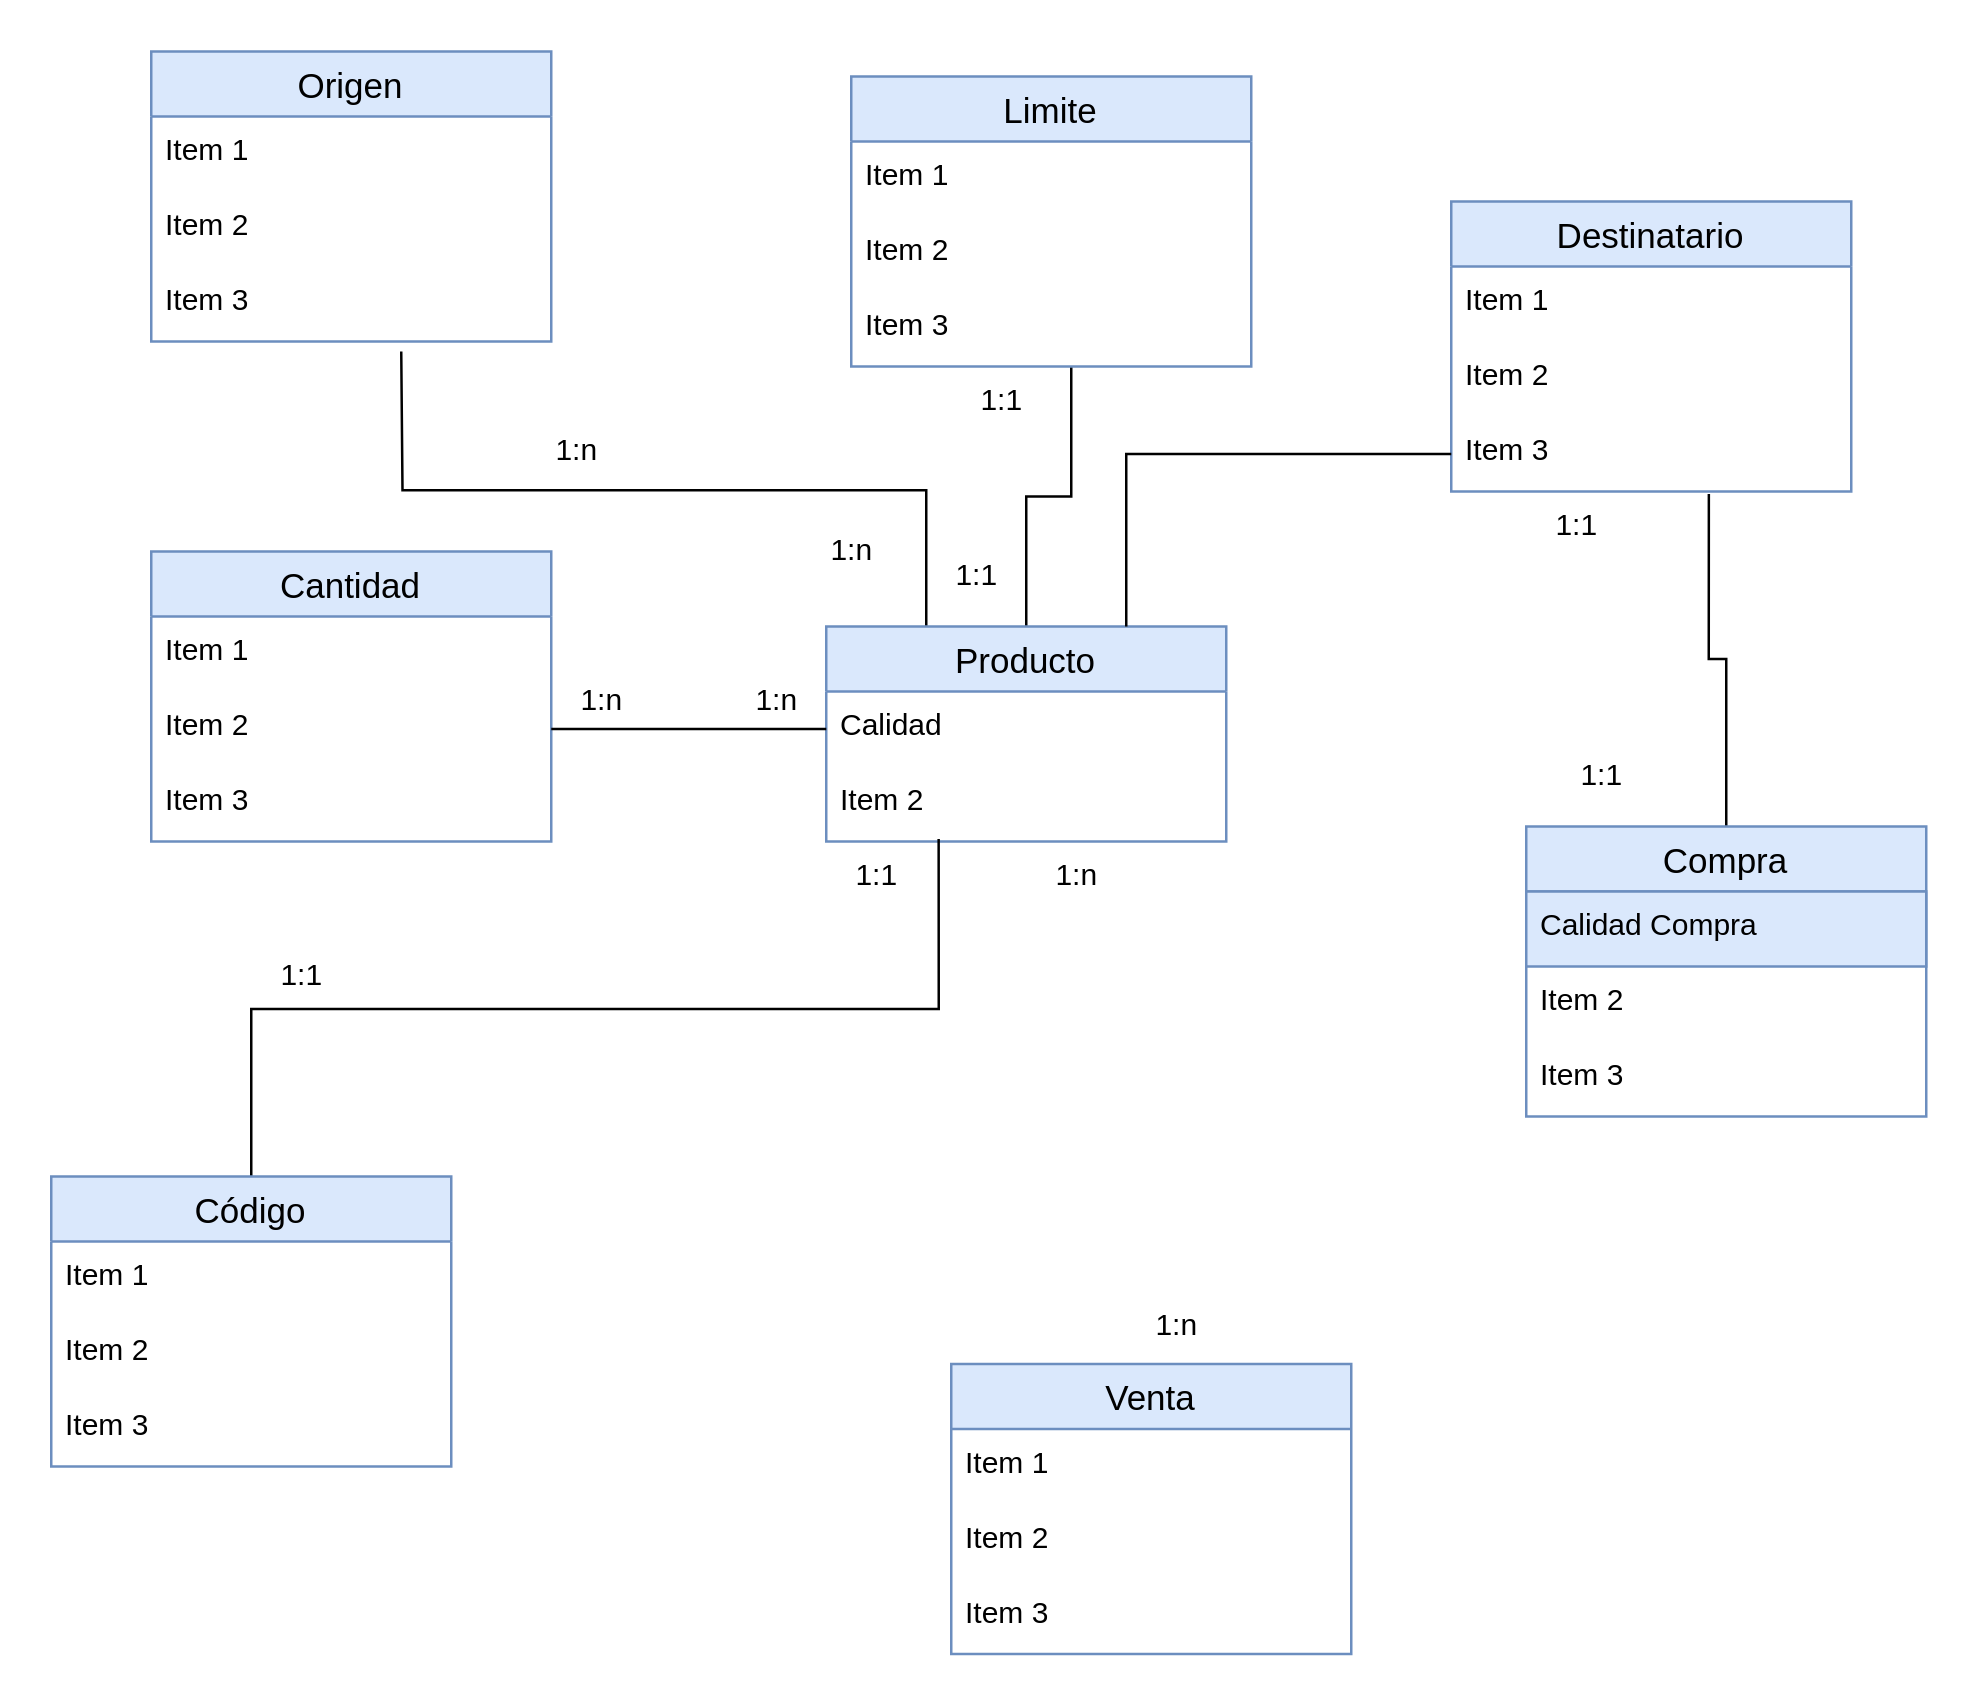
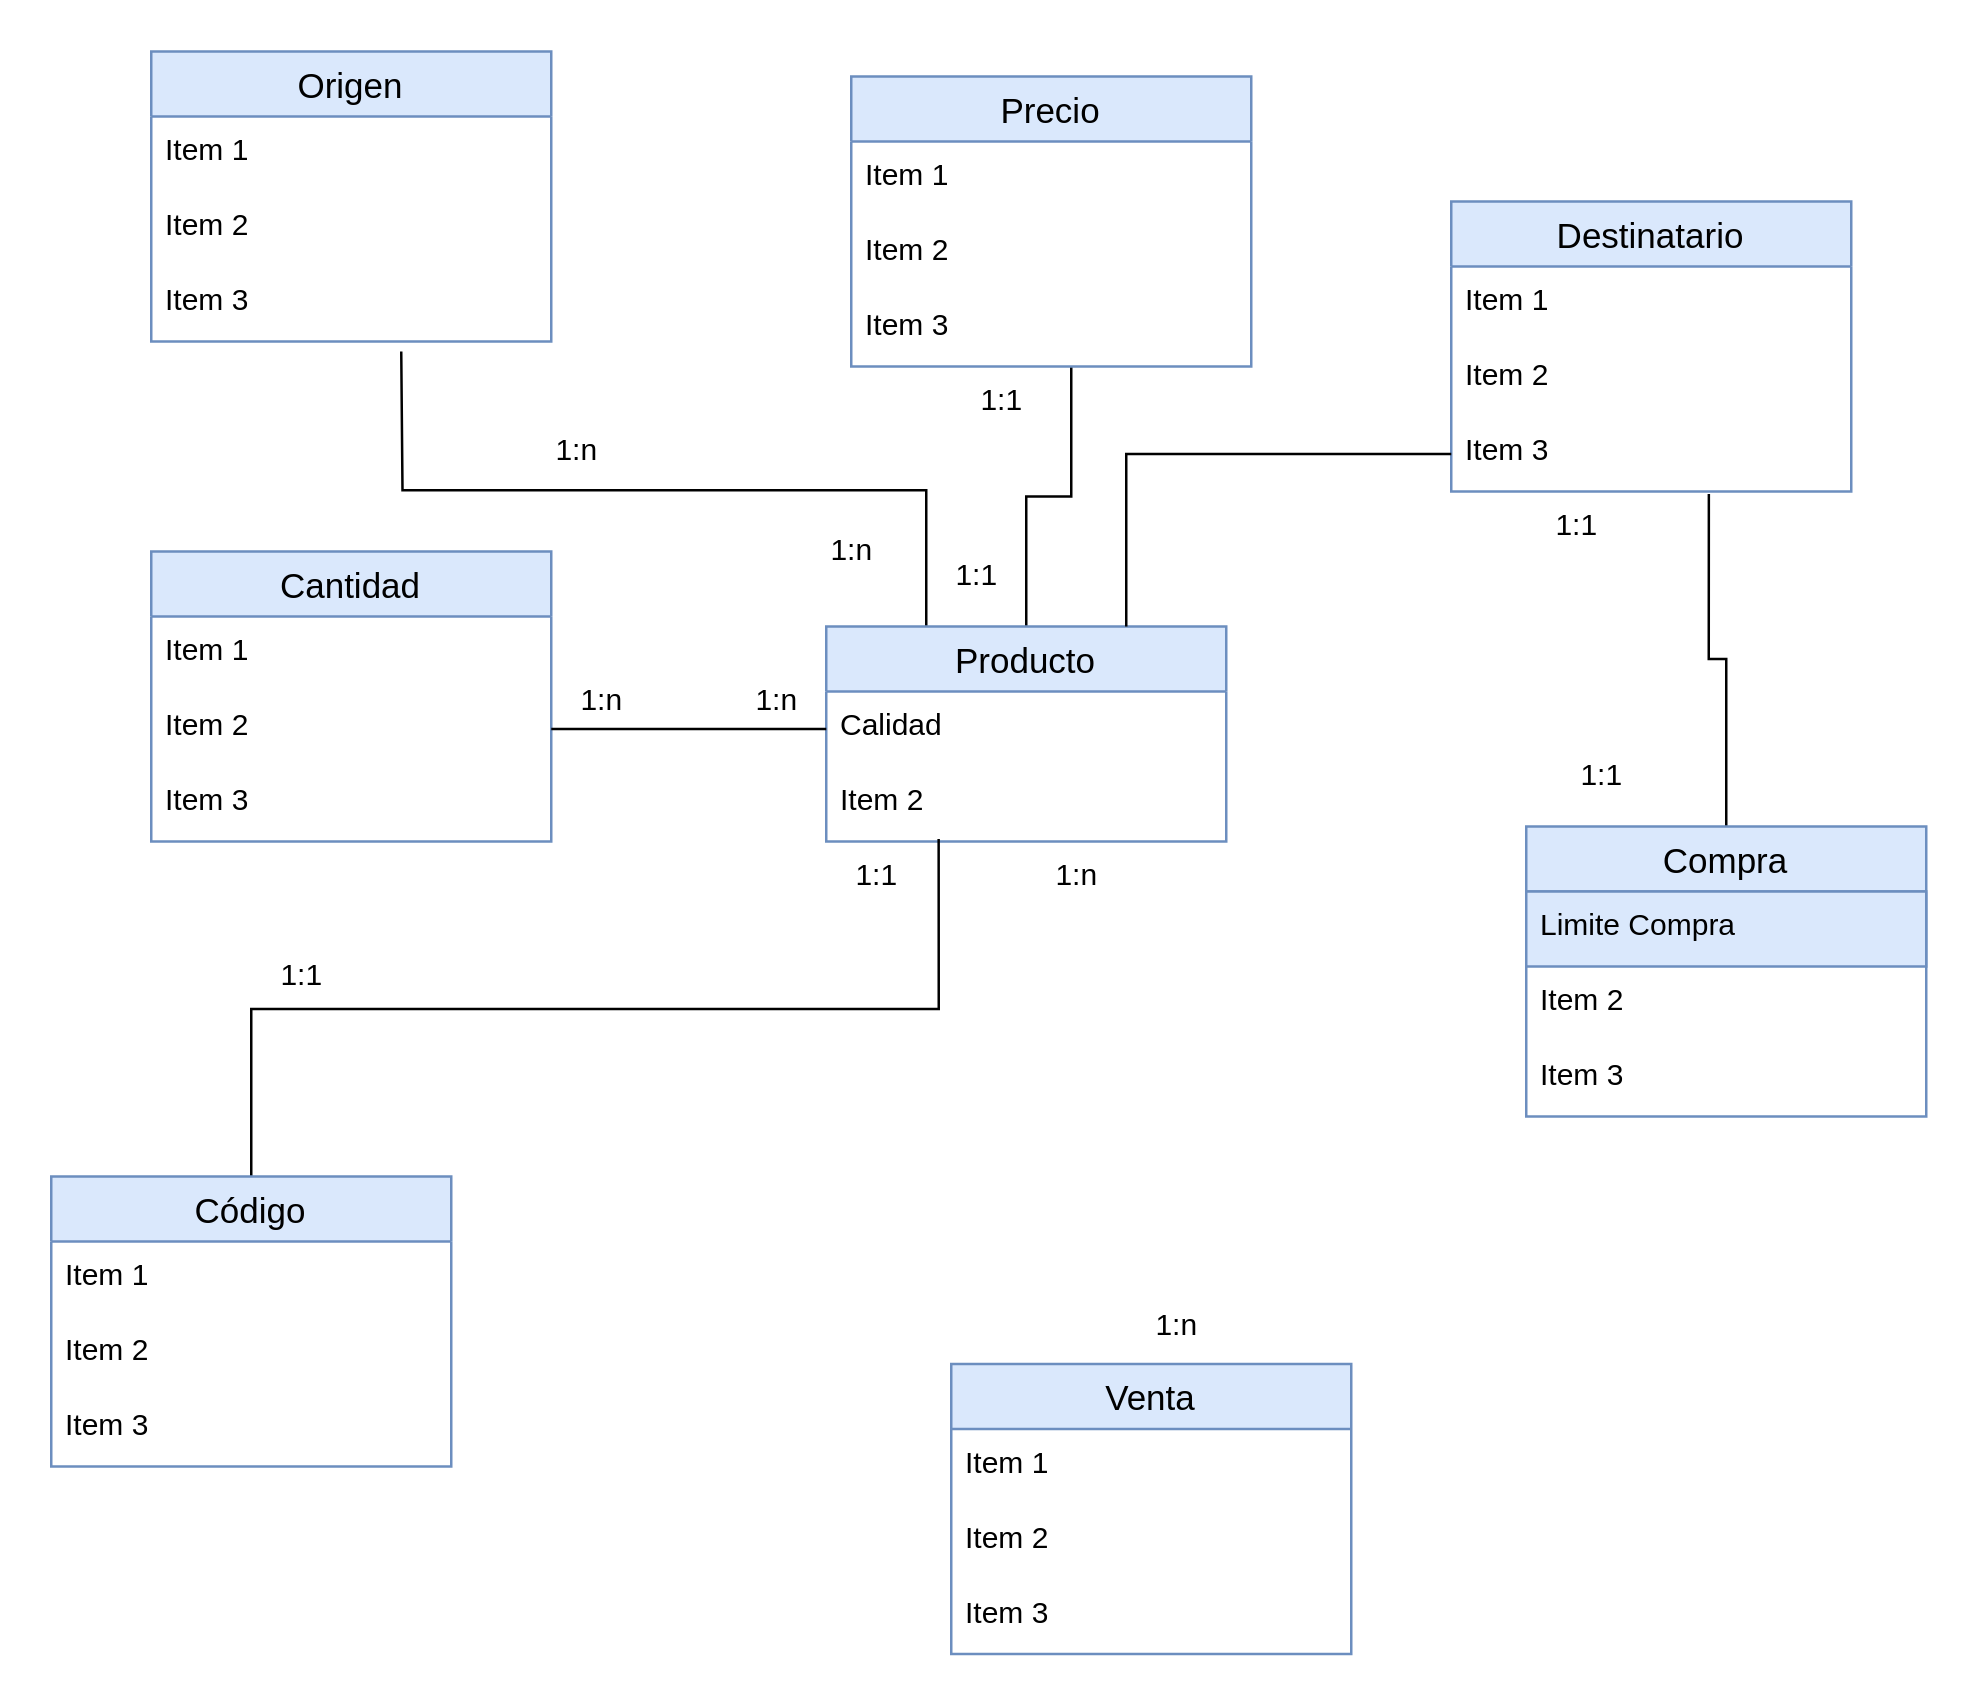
- <mxCell id="20" value="Limite" style="swimlane;fontStyle=0;childLayout=stackLayout;horizontal=1;startSize=26;horizontalStack=0;resizeParent=1;resizeParentMax=0;resizeLast=0;collapsible=1;marginBottom=0;align=center;fontSize=14;fillColor=#dae8fc;strokeColor=#6c8ebf;" vertex="1" parent="1"><mxGeometry x="340" y="30" width="160" height="116" as="geometry" /></mxCell>
+ <mxCell id="20" value="Precio" style="swimlane;fontStyle=0;childLayout=stackLayout;horizontal=1;startSize=26;horizontalStack=0;resizeParent=1;resizeParentMax=0;resizeLast=0;collapsible=1;marginBottom=0;align=center;fontSize=14;fillColor=#dae8fc;strokeColor=#6c8ebf;" vertex="1" parent="1"><mxGeometry x="340" y="30" width="160" height="116" as="geometry" /></mxCell>
- <mxCell id="9" value="Calidad Compra" style="text;strokeColor=#6c8ebf;fillColor=#dae8fc;spacingLeft=4;spacingRight=4;overflow=hidden;rotatable=0;points=[[0,0.5],[1,0.5]];portConstraint=eastwest;fontSize=12;whiteSpace=wrap;html=1;" vertex="1" parent="8"><mxGeometry y="26" width="160" height="30" as="geometry" /></mxCell>
+ <mxCell id="9" value="Limite Compra" style="text;strokeColor=#6c8ebf;fillColor=#dae8fc;spacingLeft=4;spacingRight=4;overflow=hidden;rotatable=0;points=[[0,0.5],[1,0.5]];portConstraint=eastwest;fontSize=12;whiteSpace=wrap;html=1;" vertex="1" parent="8"><mxGeometry y="26" width="160" height="30" as="geometry" /></mxCell>
